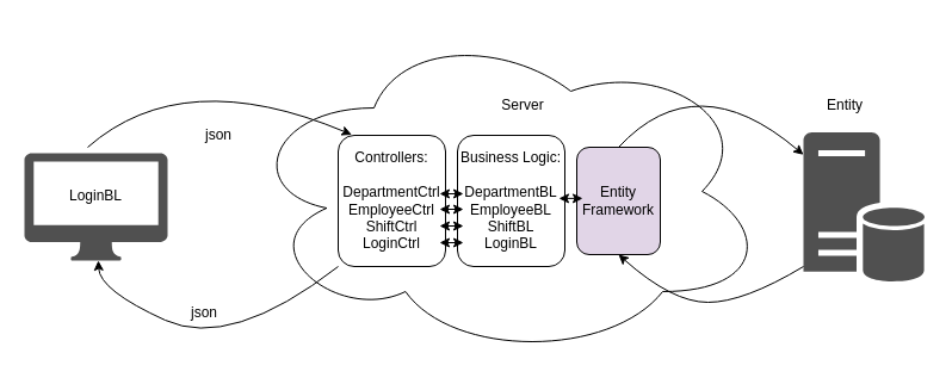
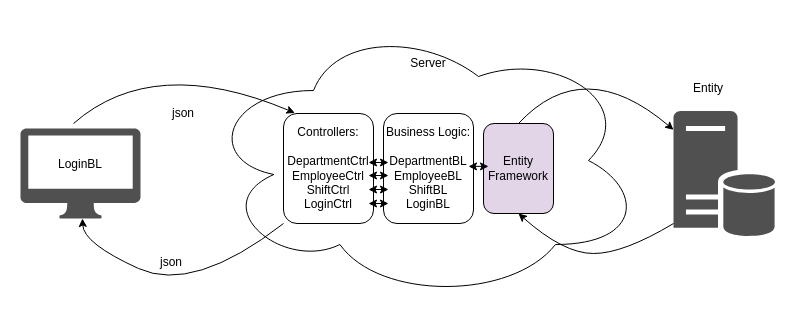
- <mxCell id="10" value="Server" style="text;html=1;strokeColor=none;fillColor=none;align=center;verticalAlign=middle;whiteSpace=wrap;rounded=0;" vertex="1" parent="1"><mxGeometry x="403" y="73" width="70" height="30" as="geometry" /></mxCell>
+ <mxCell id="10" value="Server" style="text;html=1;strokeColor=none;fillColor=none;align=center;verticalAlign=middle;whiteSpace=wrap;rounded=0;" vertex="1" parent="1"><mxGeometry x="393" y="48" width="70" height="30" as="geometry" /></mxCell>
